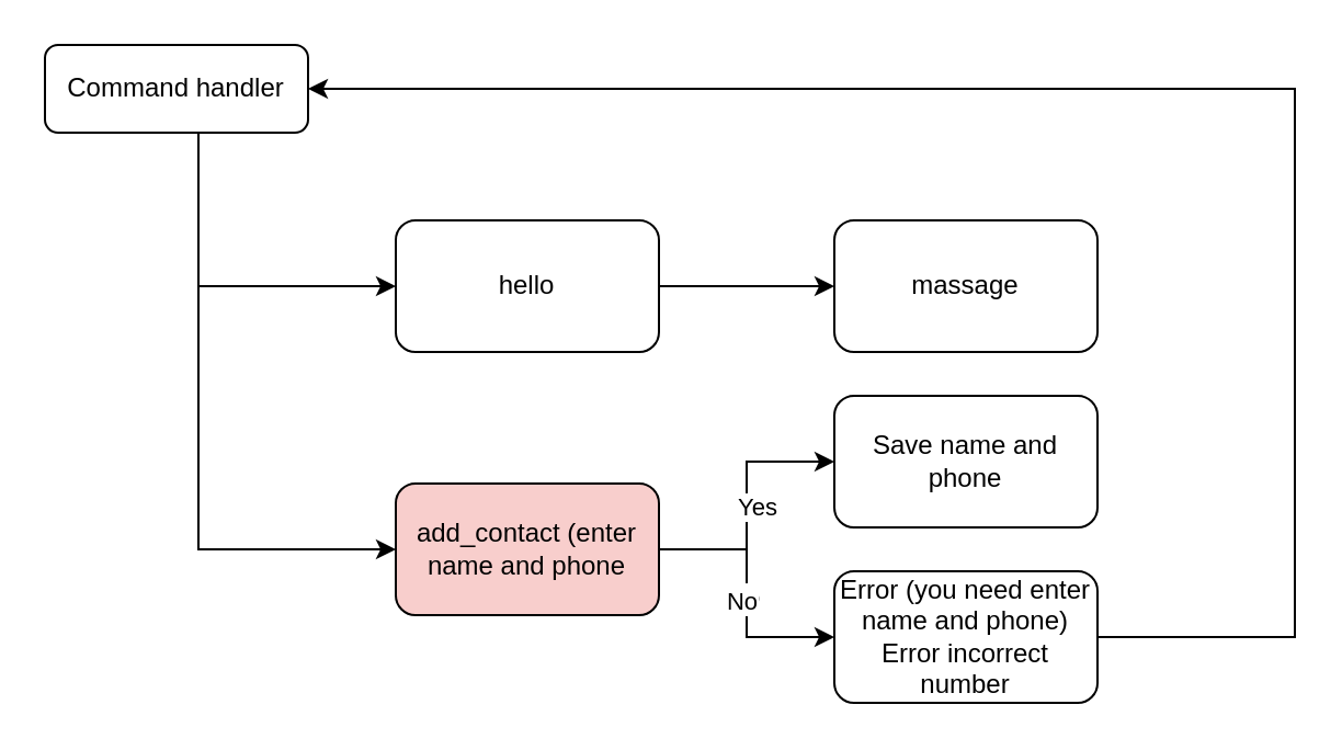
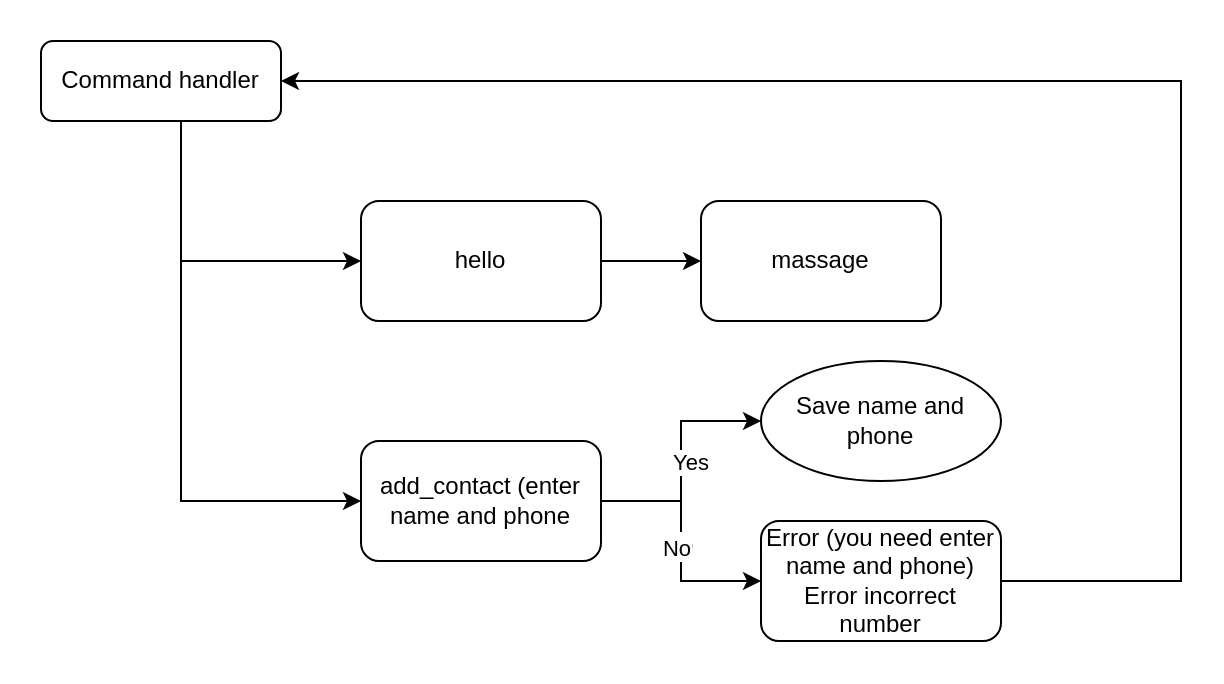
- <mxCell id="7" value="massage" style="whiteSpace=wrap;html=1;rounded=1;glass=0;strokeWidth=1;shadow=0;" vertex="1" parent="1"><mxGeometry x="380" y="100" width="120" height="60" as="geometry" /></mxCell>
+ <mxCell id="7" value="massage" style="whiteSpace=wrap;html=1;rounded=1;glass=0;strokeWidth=1;shadow=0;" vertex="1" parent="1"><mxGeometry x="350" y="100" width="120" height="60" as="geometry" /></mxCell>
- <mxCell id="14" value="Save name and phone" style="whiteSpace=wrap;html=1;rounded=1;glass=0;strokeWidth=1;shadow=0;" vertex="1" parent="1"><mxGeometry x="380" y="180" width="120" height="60" as="geometry" /></mxCell>
+ <mxCell id="14" value="Save name and phone" style="ellipse;whiteSpace=wrap;html=1;glass=0;strokeWidth=1;shadow=0;" vertex="1" parent="1"><mxGeometry x="380" y="180" width="120" height="60" as="geometry" /></mxCell>
- <mxCell id="13" value="add_contact (enter name and phone" style="whiteSpace=wrap;html=1;rounded=1;glass=0;strokeWidth=1;shadow=0;fillColor=#f8cecc;" vertex="1" parent="1"><mxGeometry x="180" y="220" width="120" height="60" as="geometry" /></mxCell>
+ <mxCell id="13" value="add_contact (enter name and phone" style="whiteSpace=wrap;html=1;rounded=1;glass=0;strokeWidth=1;shadow=0;" vertex="1" parent="1"><mxGeometry x="180" y="220" width="120" height="60" as="geometry" /></mxCell>
